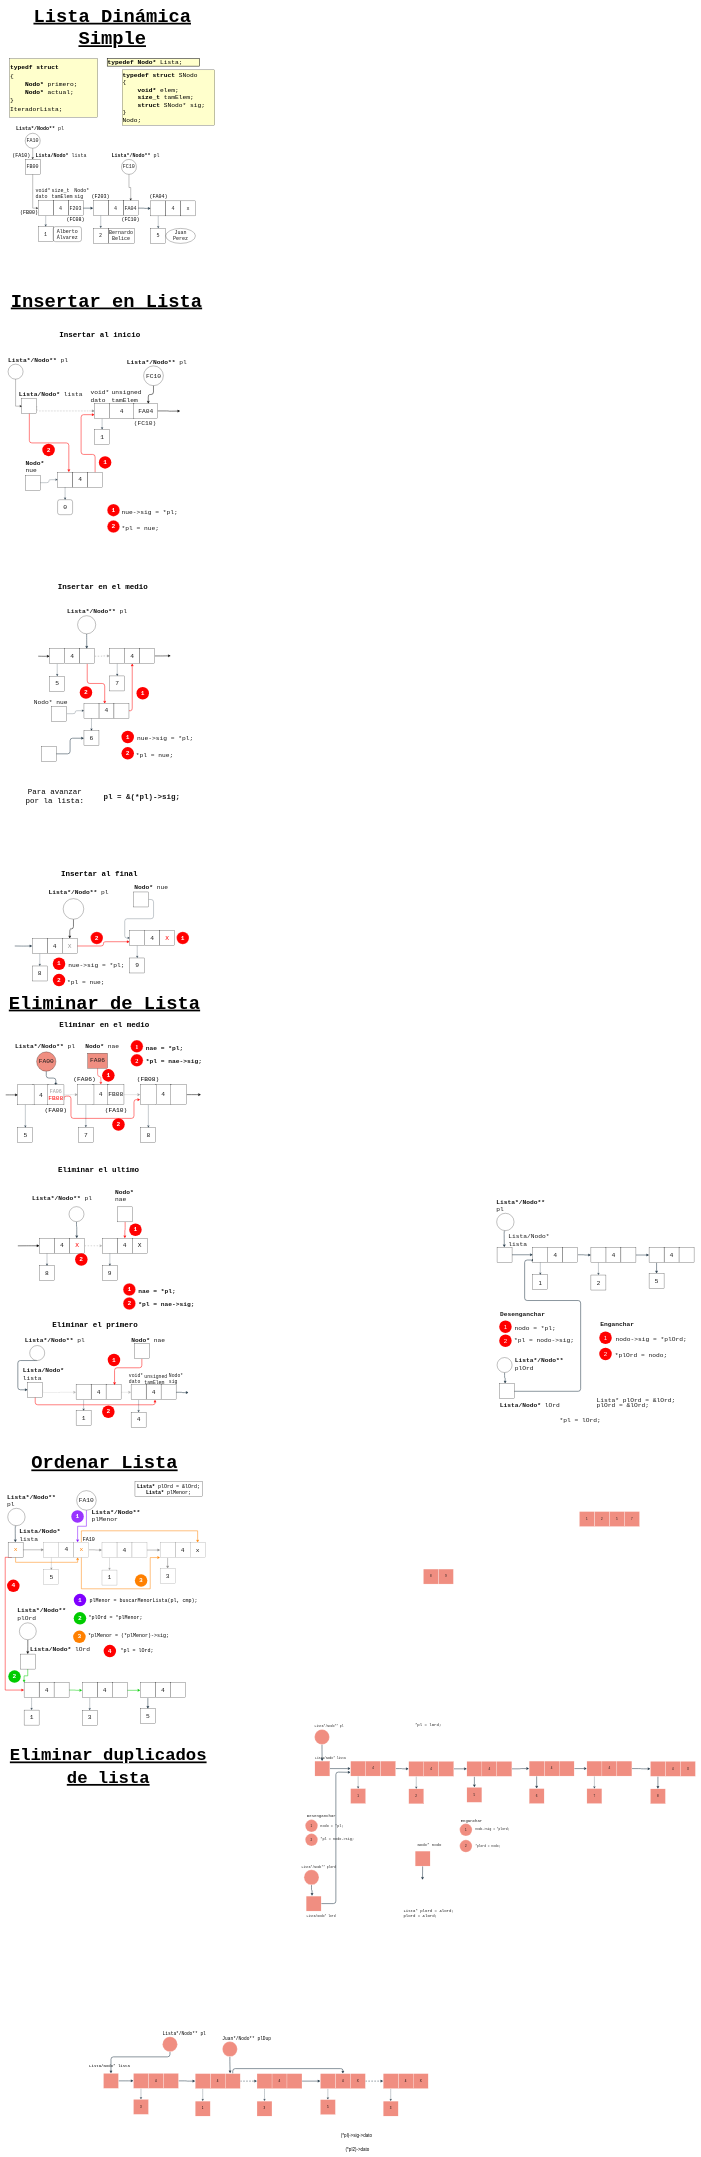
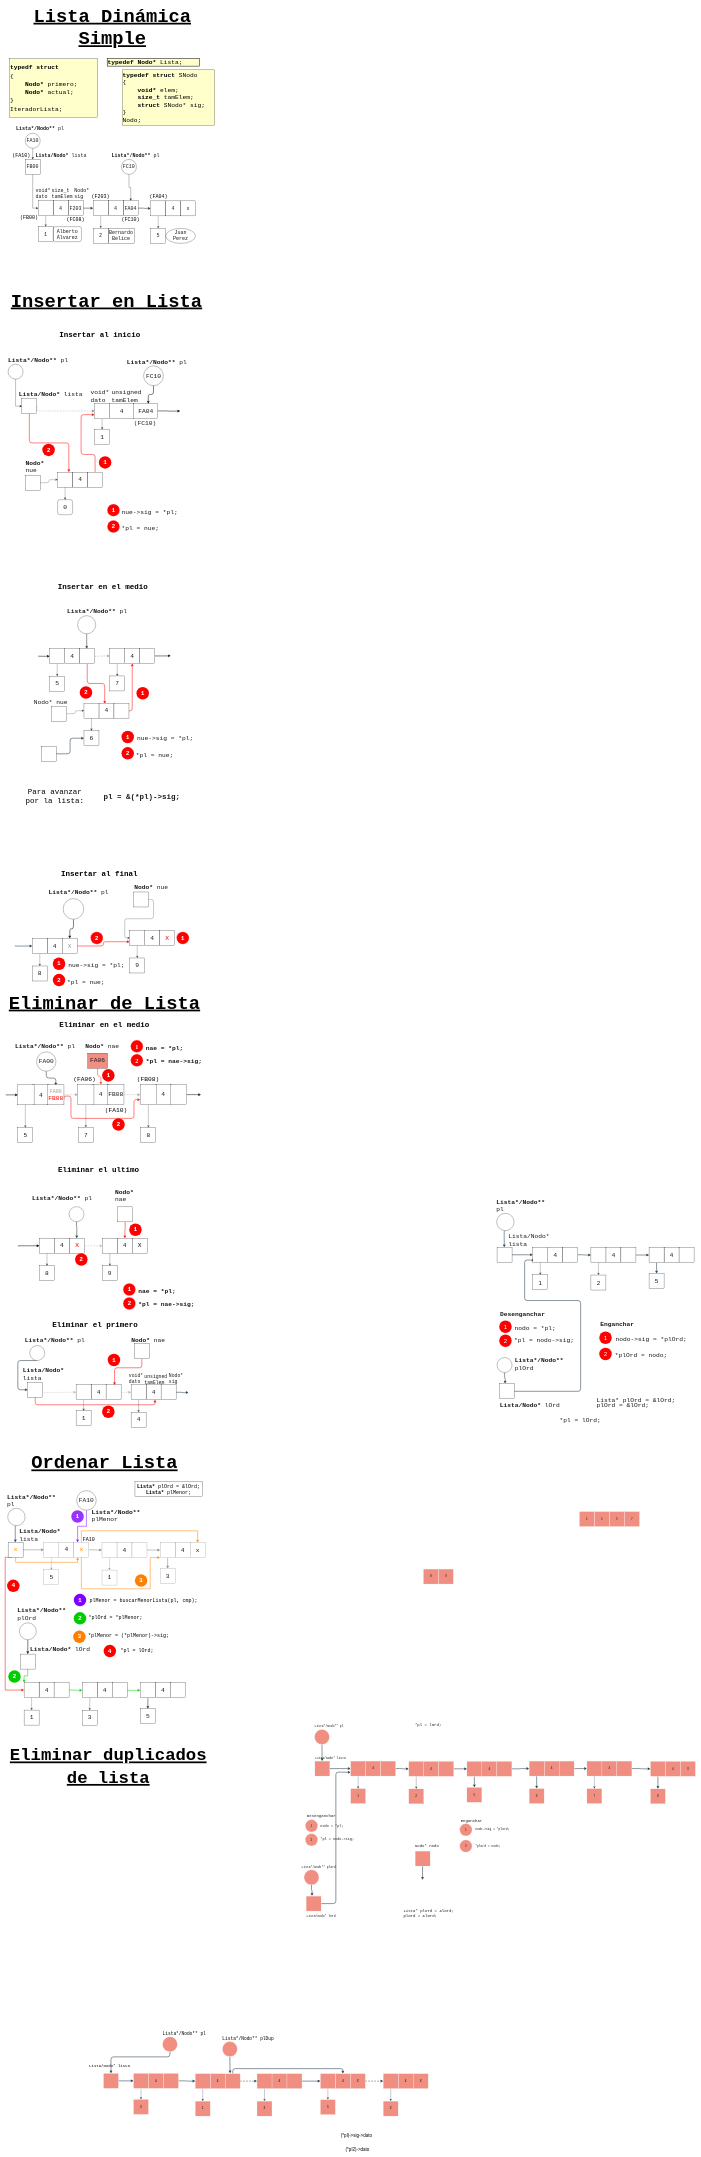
- <mxCell id="151" value="(FB00)" style="text;html=1;strokeColor=none;fillColor=none;align=center;verticalAlign=middle;whiteSpace=wrap;rounded=0;labelBackgroundColor=none;fontFamily=Courier New;fontSize=20;fontStyle=0" parent="1" vertex="1"><mxGeometry x="86" y="833" width="60" height="30" as="geometry" /></mxCell>
+ <mxCell id="151" value="(FB00)" style="text;html=1;strokeColor=none;fillColor=none;align=center;verticalAlign=middle;whiteSpace=wrap;rounded=0;labelBackgroundColor=none;fontFamily=Courier New;fontSize=20;fontStyle=0" parent="1" vertex="1"><mxGeometry x="86" y="853" width="60" height="30" as="geometry" /></mxCell>
- <mxCell id="256" value="FA00" style="ellipse;whiteSpace=wrap;html=1;aspect=fixed;fontSize=25;fillColor=#f08e81;strokeColor=default;fontColor=#1A1A1A;fontFamily=Courier New;" parent="1" vertex="1"><mxGeometry x="145.5" y="4206.5" width="77.5" height="77.5" as="geometry" /></mxCell>
+ <mxCell id="256" value="FA00" style="ellipse;whiteSpace=wrap;html=1;aspect=fixed;fontSize=25;fillColor=#FFFFFF;strokeColor=default;fontColor=#1A1A1A;fontFamily=Courier New;" parent="1" vertex="1"><mxGeometry x="145.5" y="4206.5" width="77.5" height="77.5" as="geometry" /></mxCell>
- <mxCell id="282" value="&lt;font color=&quot;#000000&quot;&gt;(FA00)&lt;/font&gt;" style="text;html=1;strokeColor=none;fillColor=none;align=center;verticalAlign=middle;whiteSpace=wrap;rounded=0;labelBackgroundColor=#FFFFFF;fontFamily=Courier New;fontSize=25;fontColor=#FFFFFF;" parent="1" vertex="1"><mxGeometry x="192.5" y="4423.5" width="60" height="30" as="geometry" /></mxCell>
- <mxCell id="66" value="Nodo* nodo" style="text;html=1;resizable=0;points=[];autosize=1;align=left;verticalAlign=top;spacingTop=-4;fontFamily=Courier New;fontSize=16;fontColor=#1A1A1A;" parent="1" vertex="1"><mxGeometry x="1667" y="7368" width="90" height="20" as="geometry" /></mxCell>
+ <mxCell id="66" value="Nodo* nodo" style="text;html=1;resizable=0;points=[];autosize=1;align=left;verticalAlign=top;spacingTop=-4;fontFamily=Courier New;fontSize=16;fontColor=#1A1A1A;" parent="1" vertex="1"><mxGeometry x="1657" y="7373" width="90" height="20" as="geometry" /></mxCell>
- <mxCell id="96" value="Juan*/Nodo** plDup" style="text;html=1;resizable=0;points=[];autosize=1;align=left;verticalAlign=top;spacingTop=-4;fontFamily=Courier New;fontSize=18;fontColor=default;" parent="1" vertex="1"><mxGeometry x="887" y="8141.5" width="219" height="22" as="geometry" /></mxCell>
+ <mxCell id="96" value="Lista*/Nodo** plDup" style="text;html=1;resizable=0;points=[];autosize=1;align=left;verticalAlign=top;spacingTop=-4;fontFamily=Courier New;fontSize=18;fontColor=default;" parent="1" vertex="1"><mxGeometry x="887" y="8141.5" width="219" height="22" as="geometry" /></mxCell>
